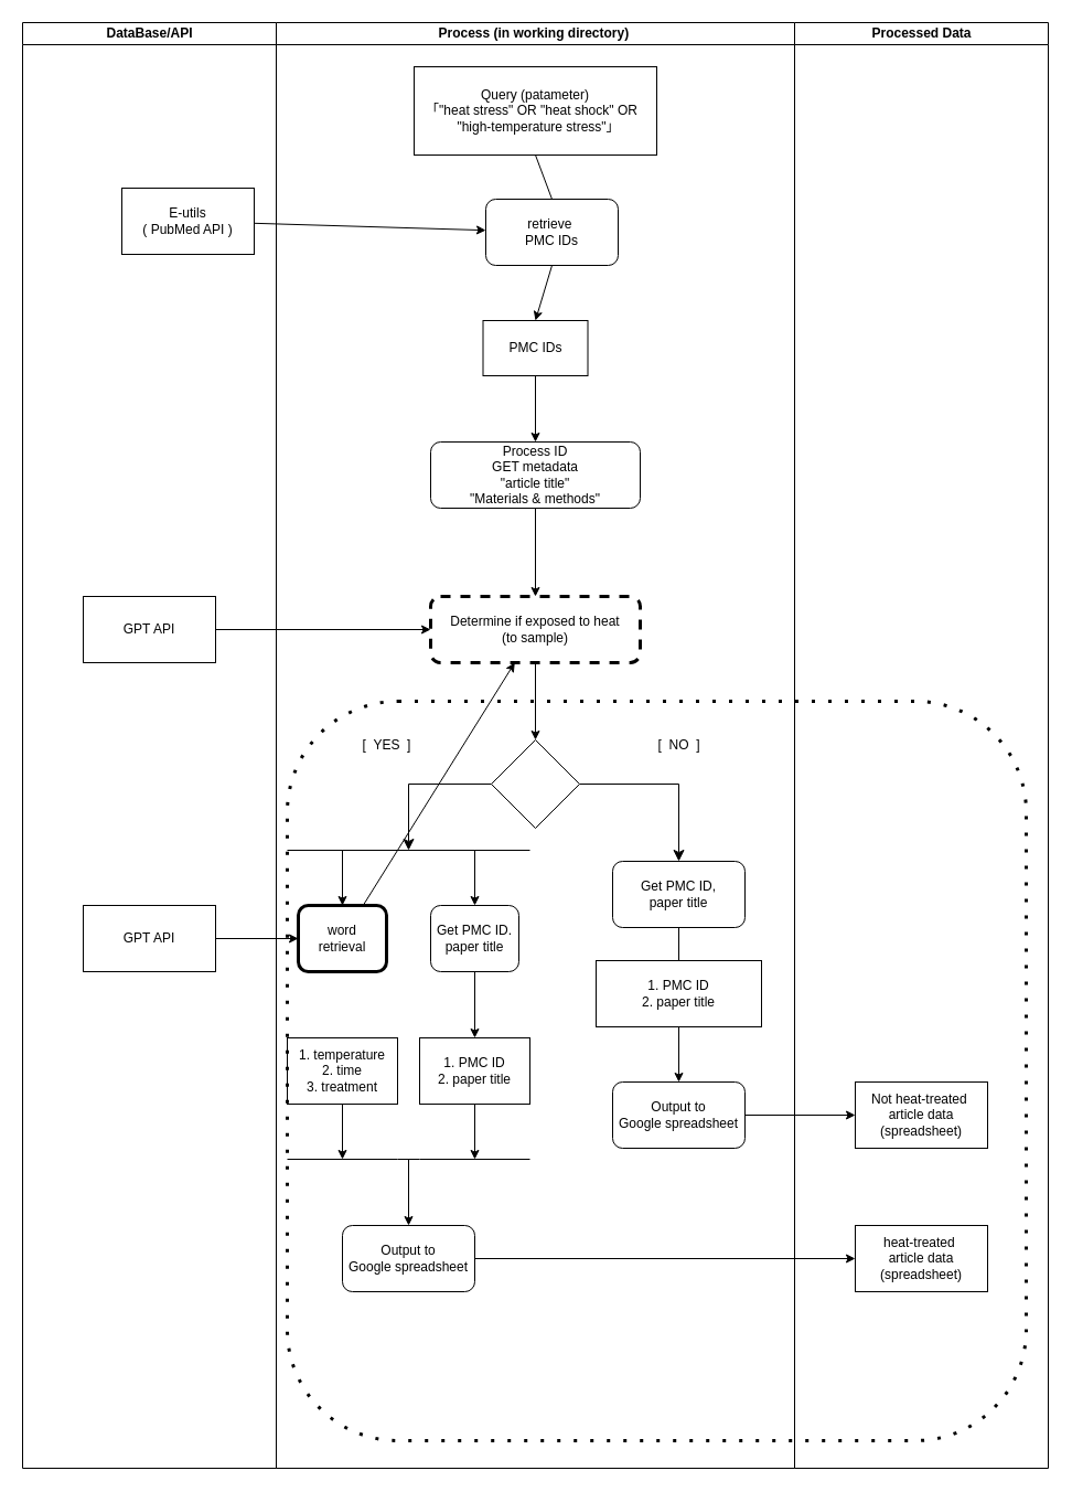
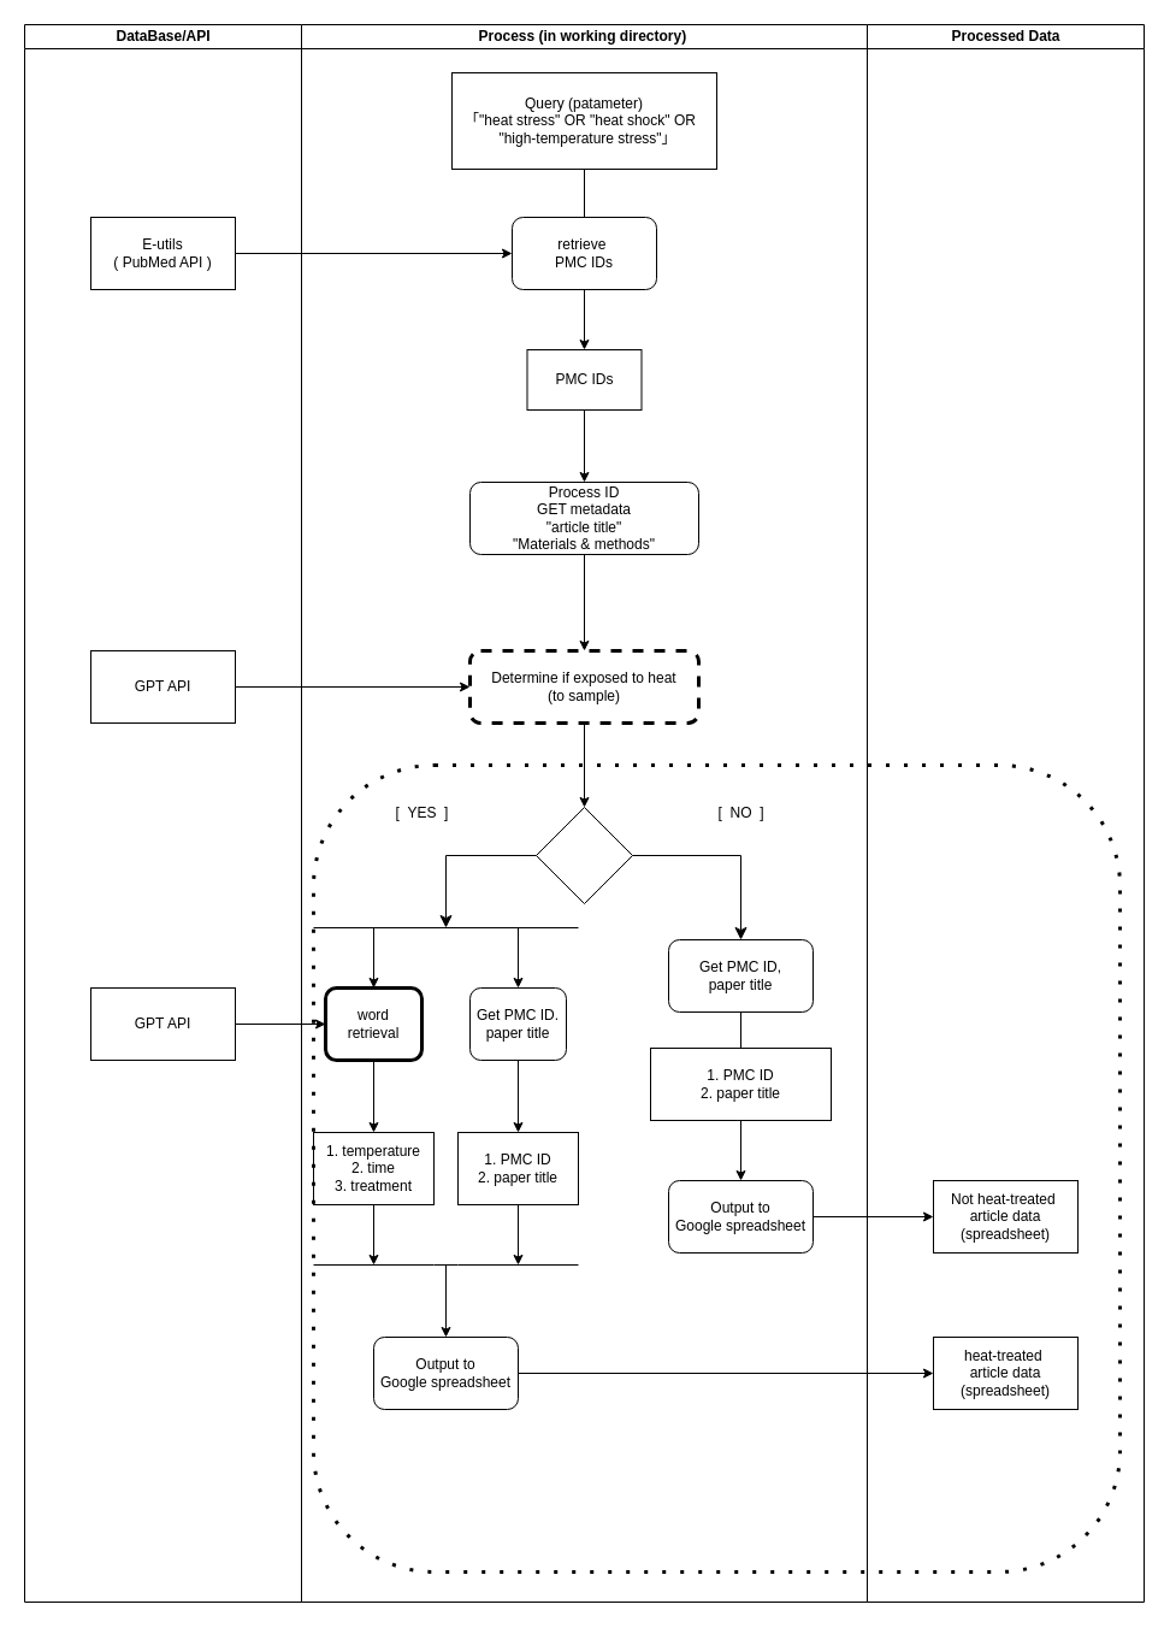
- <mxCell id="3" value="E-utils&lt;br&gt;( PubMed API )" style="rounded=0;whiteSpace=wrap;html=1;" parent="2" vertex="1"><mxGeometry x="90" y="150" width="120" height="60" as="geometry" /></mxCell>
+ <mxCell id="3" value="E-utils&lt;br&gt;( PubMed API )" style="rounded=0;whiteSpace=wrap;html=1;" parent="2" vertex="1"><mxGeometry x="55" y="160" width="120" height="60" as="geometry" /></mxCell>
- <mxCell id="9" value="retrieve&amp;nbsp;&lt;br&gt;PMC IDs" style="rounded=1;whiteSpace=wrap;html=1;" parent="6" vertex="1"><mxGeometry x="190" y="160" width="120" height="60" as="geometry" /></mxCell>
+ <mxCell id="9" value="retrieve&amp;nbsp;&lt;br&gt;PMC IDs" style="rounded=1;whiteSpace=wrap;html=1;" parent="6" vertex="1"><mxGeometry x="175" y="160" width="120" height="60" as="geometry" /></mxCell>
- <mxCell id="29" value="" style="edgeStyle=none;html=1;" parent="6" source="30" target="18" edge="1"><mxGeometry relative="1" as="geometry" /></mxCell>
+ <mxCell id="29" value="" style="edgeStyle=none;html=1;" parent="6" source="30" target="11" edge="1"><mxGeometry relative="1" as="geometry" /></mxCell>
